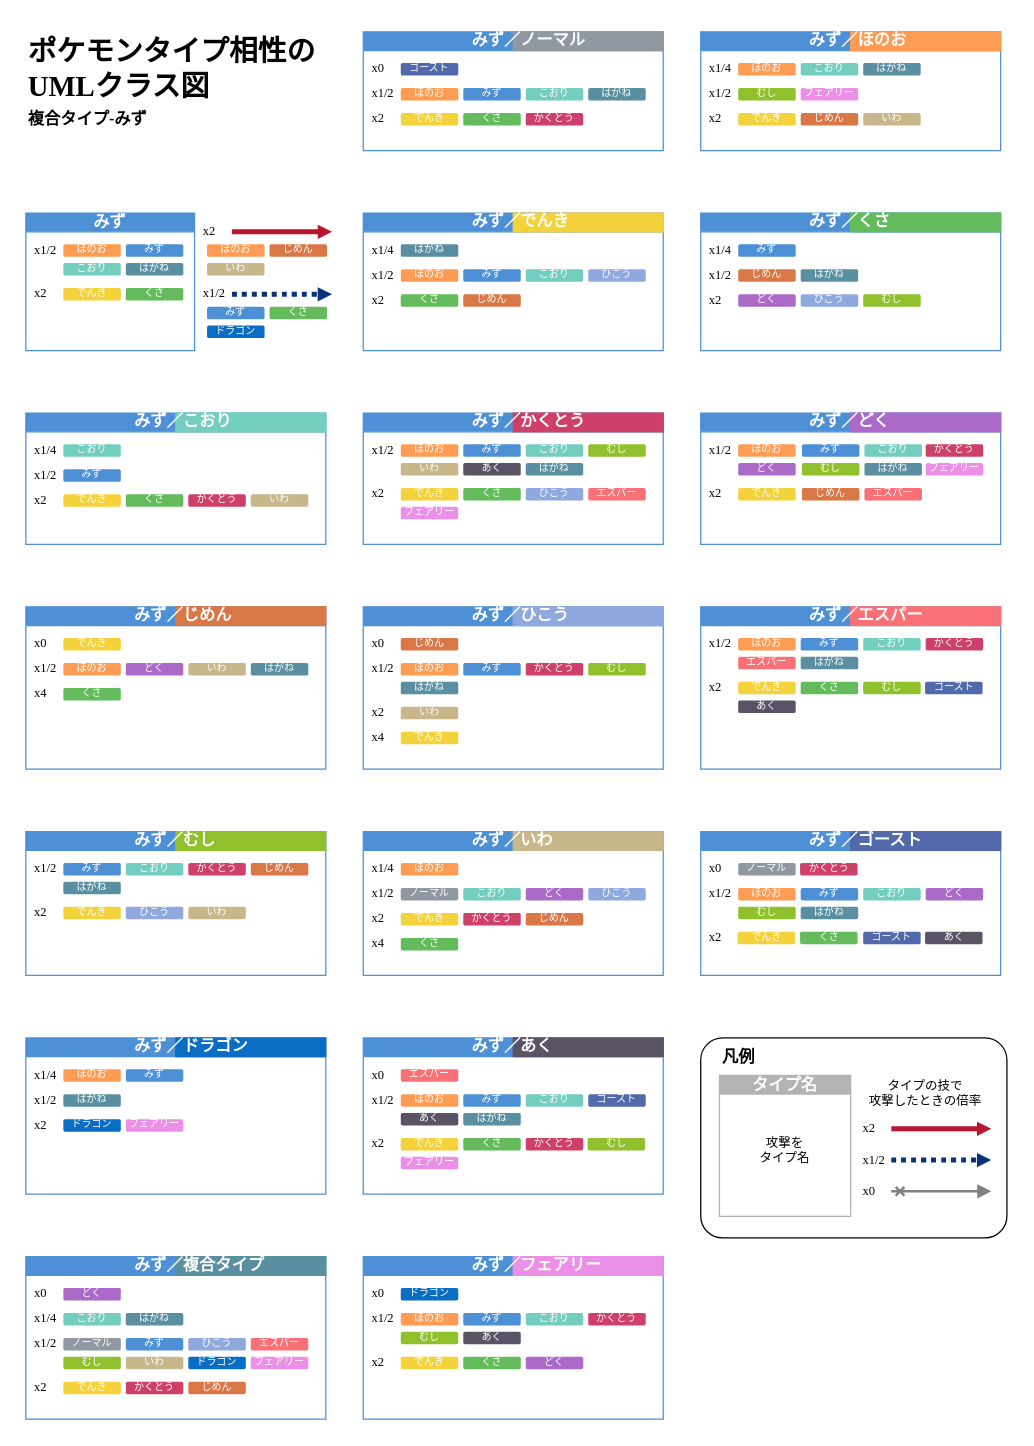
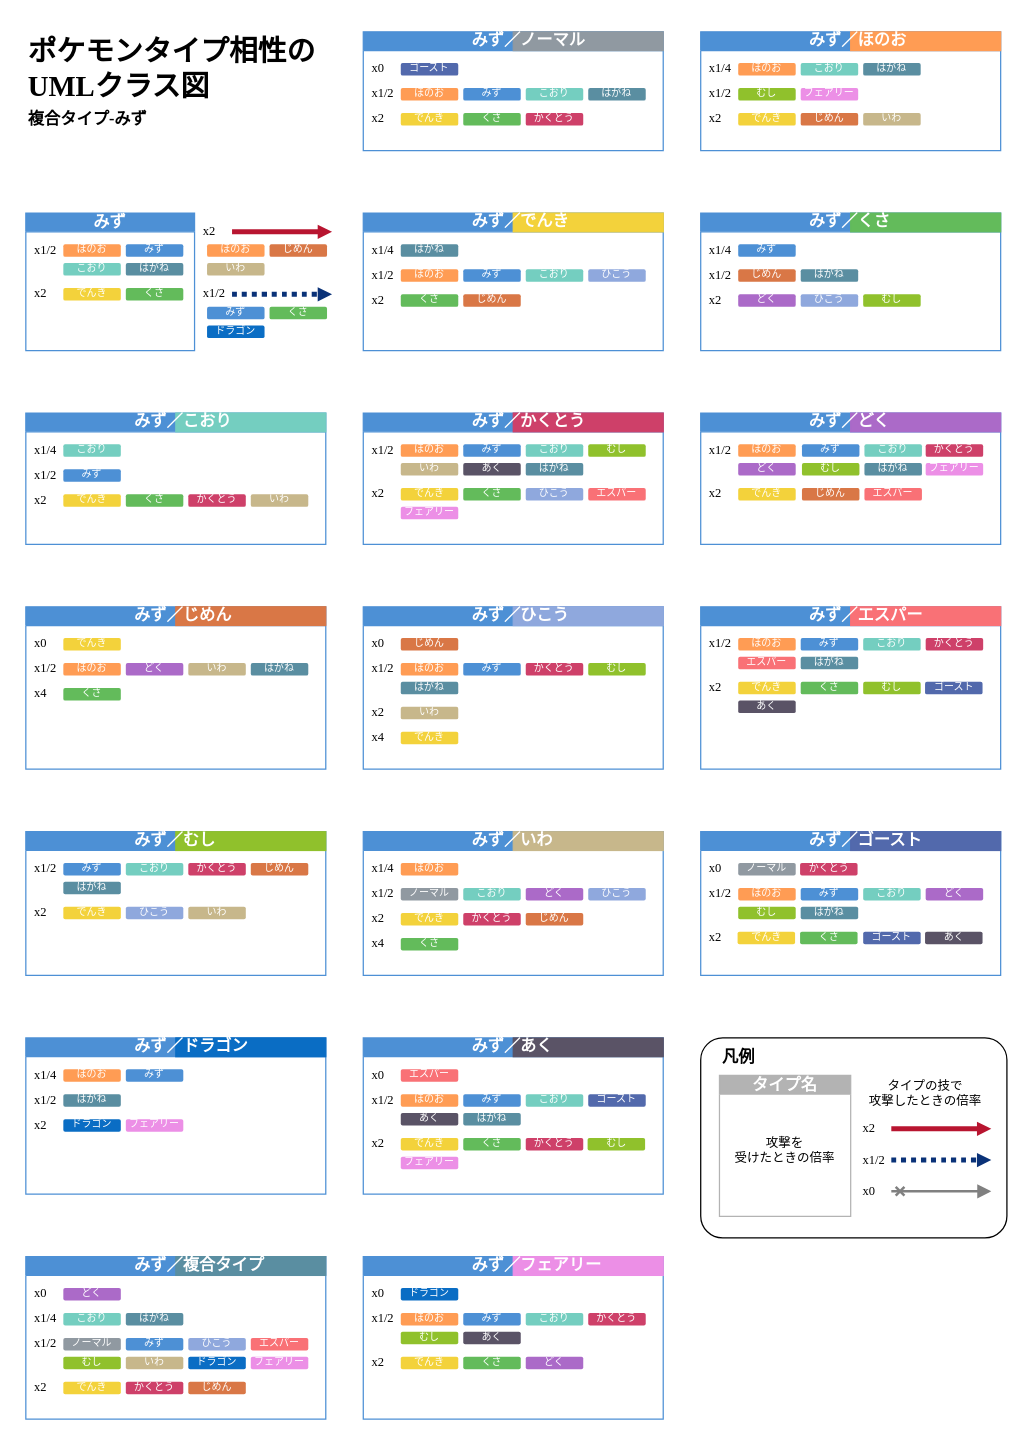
- <mxCell id="4" value="攻撃を&lt;br&gt;タイプ名" style="text;html=1;strokeColor=none;fillColor=none;align=center;verticalAlign=middle;whiteSpace=wrap;rounded=0;labelBackgroundColor=none;labelBorderColor=none;fontSize=10;fontColor=#000000;fontFamily=Noto Sans JP;fontSource=https%3A%2F%2Ffonts.googleapis.com%2Fcss%3Ffamily%3DNoto%2BSans%2BJP;" parent="3" vertex="1"><mxGeometry y="40" width="105" height="40" as="geometry" /></mxCell>
+ <mxCell id="4" value="攻撃を&lt;br&gt;受けたときの倍率" style="text;html=1;strokeColor=none;fillColor=none;align=center;verticalAlign=middle;whiteSpace=wrap;rounded=0;labelBackgroundColor=none;labelBorderColor=none;fontSize=10;fontColor=#000000;fontFamily=Noto Sans JP;fontSource=https%3A%2F%2Ffonts.googleapis.com%2Fcss%3Ffamily%3DNoto%2BSans%2BJP;" parent="3" vertex="1"><mxGeometry y="40" width="105" height="40" as="geometry" /></mxCell>
